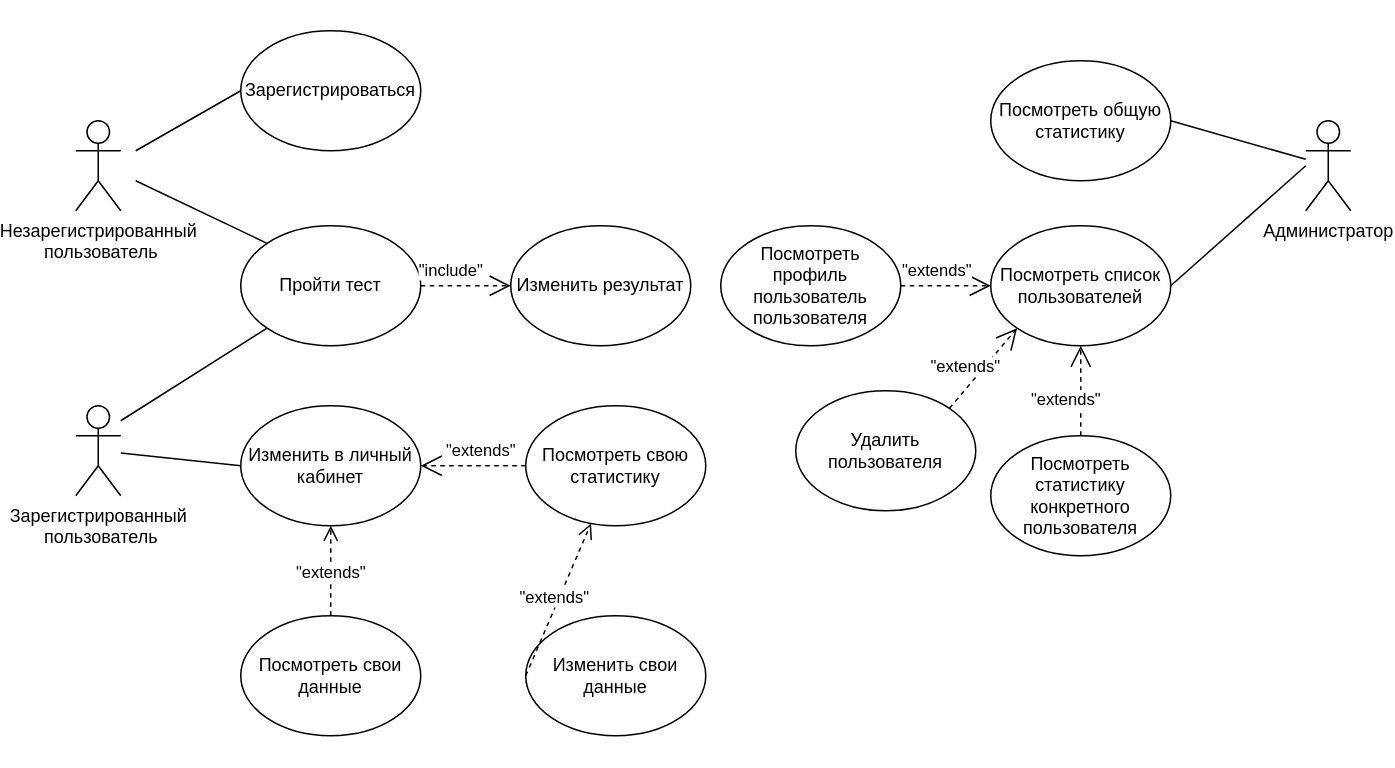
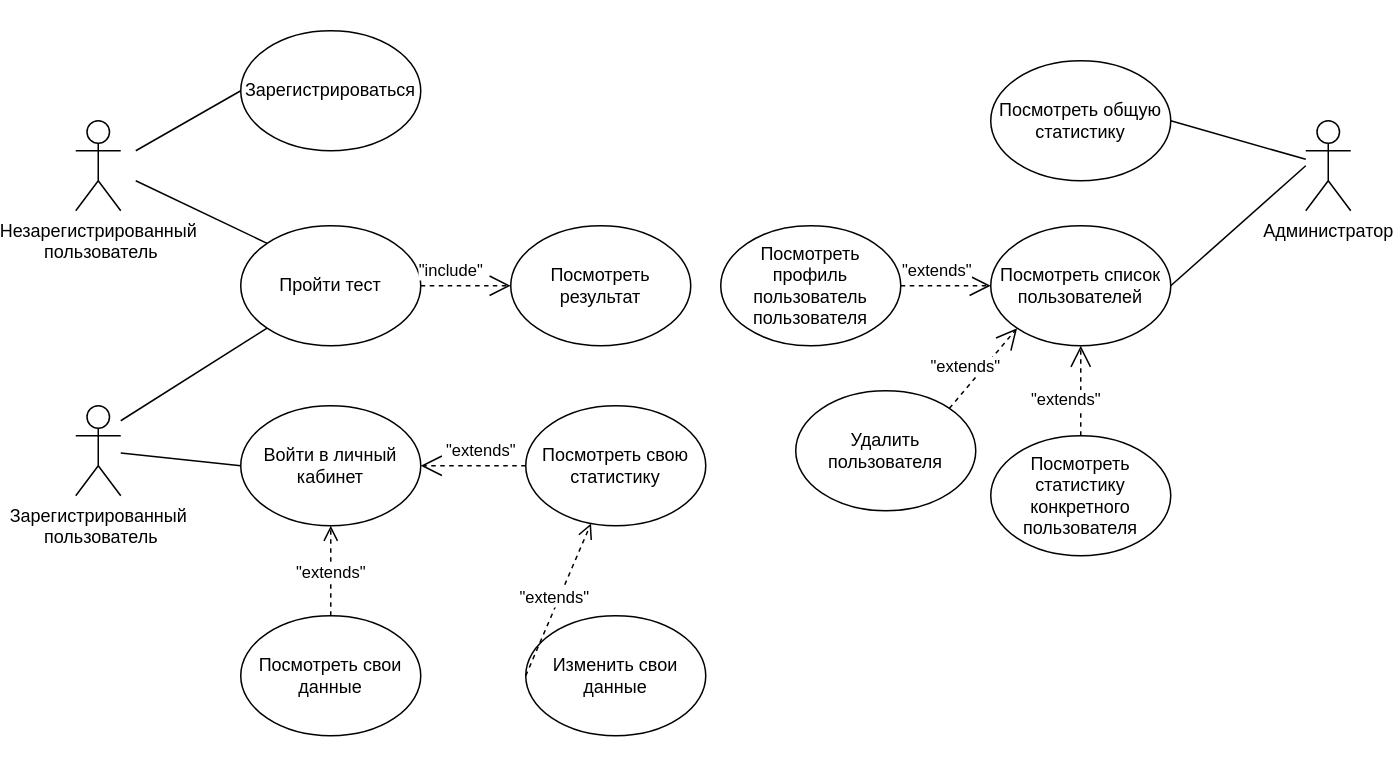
- <mxCell id="20" value="Изменить результат" style="ellipse;whiteSpace=wrap;html=1;" vertex="1" parent="1"><mxGeometry x="310" y="150" width="120" height="80" as="geometry" /></mxCell>
+ <mxCell id="20" value="Посмотреть результат" style="ellipse;whiteSpace=wrap;html=1;" vertex="1" parent="1"><mxGeometry x="310" y="150" width="120" height="80" as="geometry" /></mxCell>
- <mxCell id="2" value="Изменить в личный кабинет" style="ellipse;whiteSpace=wrap;html=1;" vertex="1" parent="1"><mxGeometry x="130" y="270" width="120" height="80" as="geometry" /></mxCell>
+ <mxCell id="2" value="Войти в личный кабинет" style="ellipse;whiteSpace=wrap;html=1;" vertex="1" parent="1"><mxGeometry x="130" y="270" width="120" height="80" as="geometry" /></mxCell>
